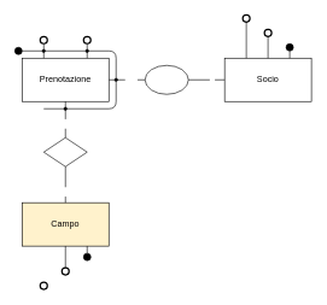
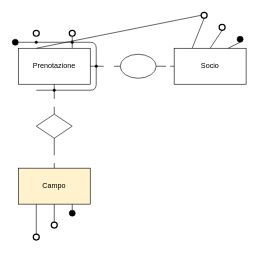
- <mxCell id="7" value="" style="endArrow=none;html=1;fontColor=#FFFFFF;entryX=0.5;entryY=1;entryDx=0;entryDy=0;exitX=0.25;exitY=0;exitDx=0;exitDy=0;" parent="1" source="2" target="5" edge="1"><mxGeometry width="50" height="50" relative="1" as="geometry"><mxPoint x="-10" y="100" as="sourcePoint" /><mxPoint x="40" y="50" as="targetPoint" /></mxGeometry></mxCell>
+ <mxCell id="7" value="" style="endArrow=none;html=1;fontColor=#FFFFFF;exitX=0.25;exitY=0;exitDx=0;exitDy=0;" parent="1" source="2" target="12" edge="1"><mxGeometry width="50" height="50" relative="1" as="geometry"><mxPoint x="-10" y="100" as="sourcePoint" /><mxPoint x="40" y="50" as="targetPoint" /></mxGeometry></mxCell>
- <mxCell id="3" value="Socio" style="whiteSpace=wrap;html=1;" parent="1" vertex="1"><mxGeometry x="310" y="80" width="120" height="60" as="geometry" /></mxCell>
+ <mxCell id="3" value="Socio" style="whiteSpace=wrap;html=1;" parent="1" vertex="1"><mxGeometry x="290" y="80" width="120" height="60" as="geometry" /></mxCell>
+ <mxCell id="20" value="" style="endArrow=none;html=1;fontColor=#FFFFFF;entryX=0.5;entryY=0;entryDx=0;entryDy=0;exitX=0.25;exitY=1;exitDx=0;exitDy=0;" parent="1" source="4" target="17" edge="1"><mxGeometry width="50" height="50" relative="1" as="geometry"><mxPoint x="10" y="410" as="sourcePoint" /><mxPoint x="60" y="360" as="targetPoint" /></mxGeometry></mxCell>
